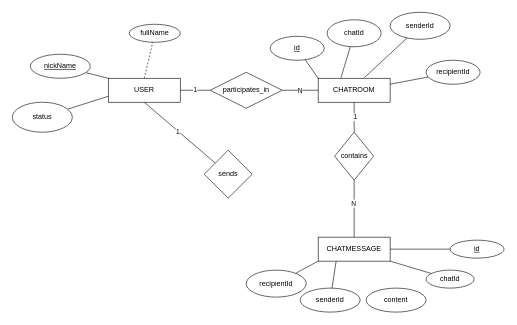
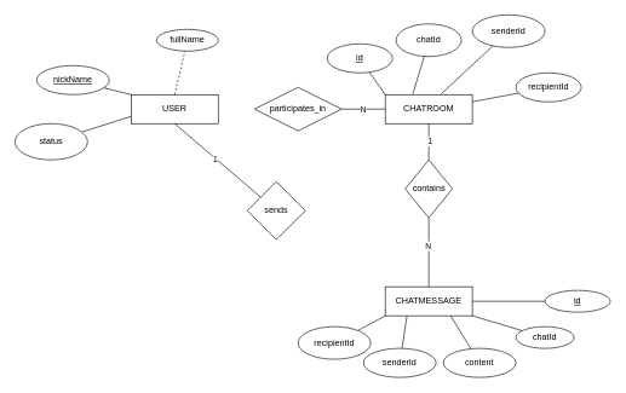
- <mxCell id="37" value="" style="endArrow=none;html=1;rounded=0;" edge="1" parent="1" source="13" target="39"><mxGeometry width="50" height="50" relative="1" as="geometry"><mxPoint x="450" y="240" as="sourcePoint" /><mxPoint x="500" y="190" as="targetPoint" /></mxGeometry></mxCell>
- <mxCell id="38" value="1" style="edgeLabel;html=1;align=center;verticalAlign=middle;resizable=0;points=[];" vertex="1" connectable="0" parent="37"><mxGeometry x="-0.04" y="2" relative="1" as="geometry"><mxPoint as="offset" /></mxGeometry></mxCell>
+ <mxCell id="7" value="" style="endArrow=none;html=1;rounded=0;exitX=0.75;exitY=1;exitDx=0;exitDy=0;" edge="1" parent="1" source="2" target="8"><mxGeometry width="50" height="50" relative="1" as="geometry"><mxPoint x="450" y="440" as="sourcePoint" /><mxPoint x="500" y="390" as="targetPoint" /></mxGeometry></mxCell>
